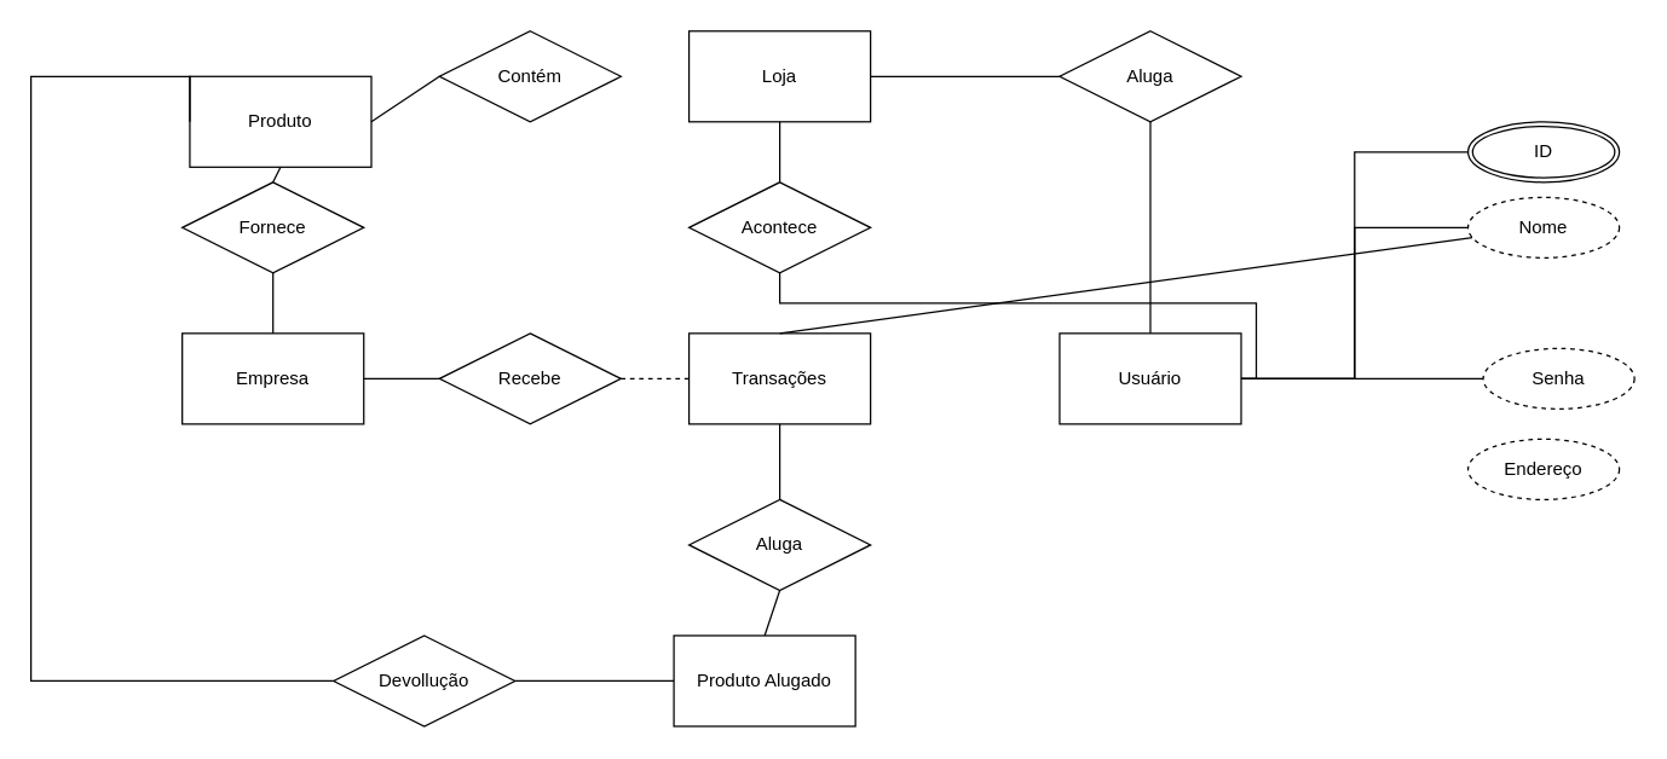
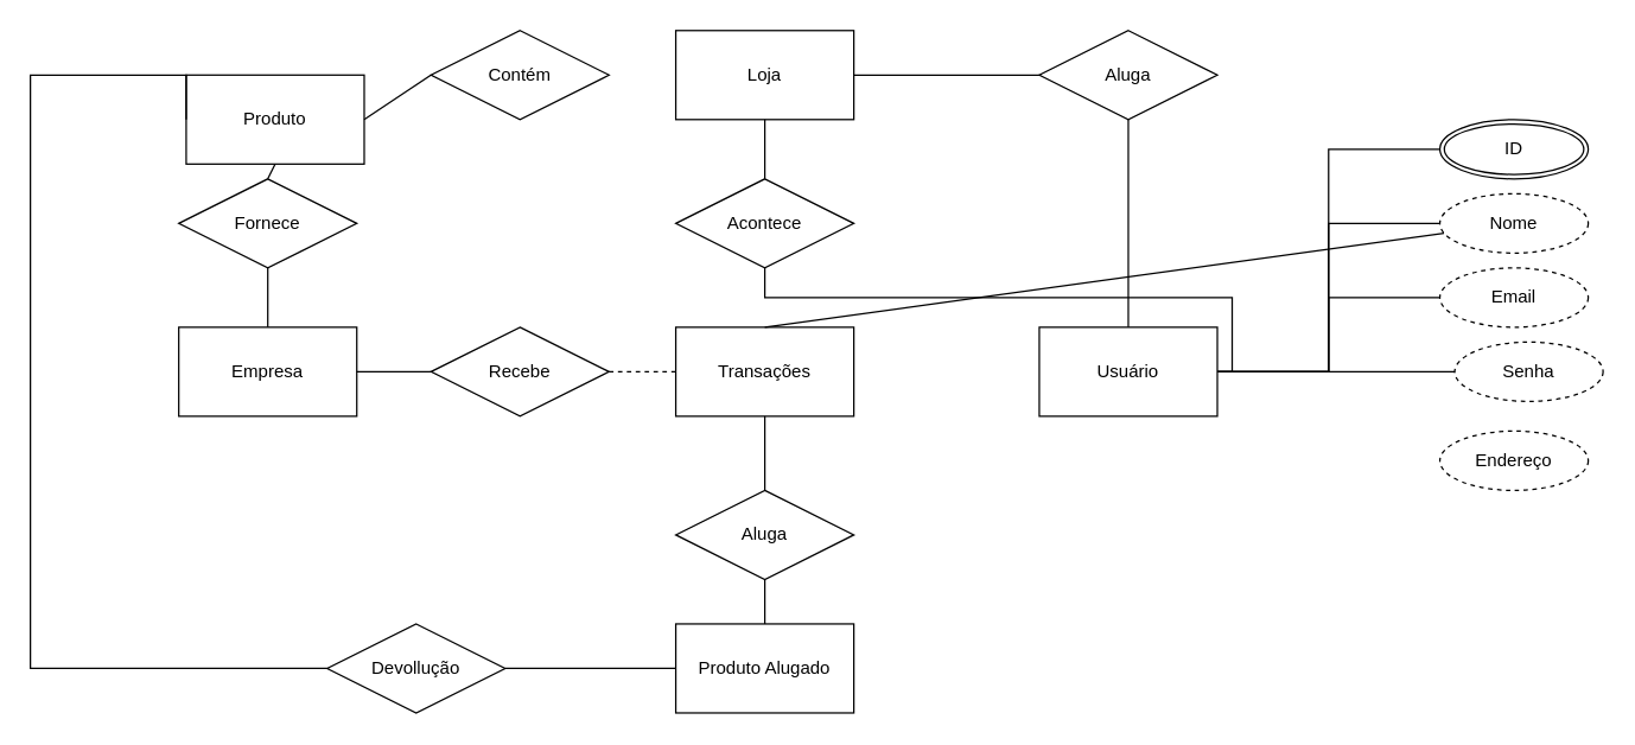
+ <mxCell id="28" value="" style="endArrow=none;html=1;rounded=0;exitX=0;exitY=0.5;exitDx=0;exitDy=0;entryX=1;entryY=0.5;entryDx=0;entryDy=0;edgeStyle=orthogonalEdgeStyle;" edge="1" parent="1" source="8" target="2"><mxGeometry relative="1" as="geometry"><mxPoint x="870" y="480" as="sourcePoint" /><mxPoint x="1030" y="480" as="targetPoint" /></mxGeometry></mxCell>
+ <mxCell id="8" value="Email" style="ellipse;whiteSpace=wrap;html=1;align=center;dashed=1;" vertex="1" parent="1"><mxGeometry x="970" y="180" width="100" height="40" as="geometry" /></mxCell>
- <mxCell id="31" value="Produto Alugado" style="rounded=0;whiteSpace=wrap;html=1;" vertex="1" parent="1"><mxGeometry x="445" y="420" width="120" height="60" as="geometry" /></mxCell>
+ <mxCell id="31" value="Produto Alugado" style="rounded=0;whiteSpace=wrap;html=1;" vertex="1" parent="1"><mxGeometry x="455" y="420" width="120" height="60" as="geometry" /></mxCell>
